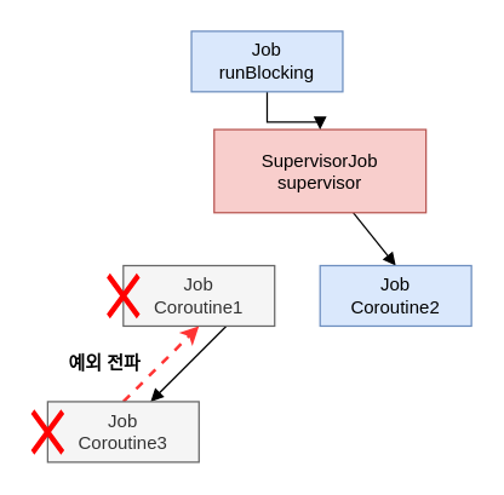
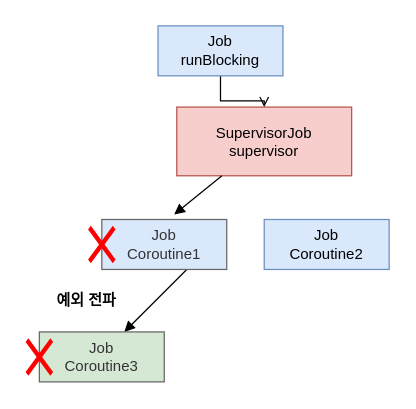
- <mxCell id="4" style="edgeStyle=orthogonalEdgeStyle;rounded=0;orthogonalLoop=1;jettySize=auto;html=1;entryX=0.5;entryY=0;entryDx=0;entryDy=0;endArrow=block;endFill=1;" parent="1" source="5" target="3" edge="1"><mxGeometry relative="1" as="geometry" /></mxCell>
+ <mxCell id="4" style="edgeStyle=orthogonalEdgeStyle;rounded=0;orthogonalLoop=1;jettySize=auto;html=1;entryX=0.5;entryY=0;entryDx=0;entryDy=0;endArrow=open;endFill=1;" parent="1" source="5" target="3" edge="1"><mxGeometry relative="1" as="geometry" /></mxCell>
+ <mxCell id="11" style="rounded=0;orthogonalLoop=1;jettySize=auto;html=1;entryX=0.58;entryY=-0.1;entryDx=0;entryDy=0;entryPerimeter=0;endArrow=block;endFill=1;" parent="1" source="3" target="7" edge="1"><mxGeometry relative="1" as="geometry" /></mxCell>
- <mxCell id="2" style="rounded=0;orthogonalLoop=1;jettySize=auto;html=1;entryX=0.5;entryY=0;entryDx=0;entryDy=0;endArrow=block;endFill=1;" parent="1" source="3" target="8" edge="1"><mxGeometry relative="1" as="geometry" /></mxCell>
- <mxCell id="7" value="Job&lt;div&gt;Coroutine1&lt;/div&gt;" style="rounded=0;whiteSpace=wrap;html=1;fillColor=#f5f5f5;fontColor=#333333;strokeColor=#666666;" parent="1" vertex="1"><mxGeometry x="81" y="175" width="100" height="40" as="geometry" /></mxCell>
+ <mxCell id="7" value="Job&lt;div&gt;Coroutine1&lt;/div&gt;" style="rounded=0;whiteSpace=wrap;html=1;fillColor=#dae8fc;fontColor=#333333;strokeColor=#666666;" parent="1" vertex="1"><mxGeometry x="81" y="175" width="100" height="40" as="geometry" /></mxCell>
- <mxCell id="9" style="rounded=0;orthogonalLoop=1;jettySize=auto;html=1;entryX=0.5;entryY=1;entryDx=0;entryDy=0;exitX=0.5;exitY=0;exitDx=0;exitDy=0;dashed=1;strokeColor=#FF3333;strokeWidth=2;" parent="1" source="10" target="7" edge="1"><mxGeometry relative="1" as="geometry" /></mxCell>
- <mxCell id="10" value="Job&lt;div&gt;Coroutine3&lt;/div&gt;" style="rounded=0;whiteSpace=wrap;html=1;fillColor=#f5f5f5;fontColor=#333333;strokeColor=#666666;" parent="1" vertex="1"><mxGeometry x="31" y="265" width="100" height="40" as="geometry" /></mxCell>
+ <mxCell id="10" value="Job&lt;div&gt;Coroutine3&lt;/div&gt;" style="rounded=0;whiteSpace=wrap;html=1;fillColor=#d5e8d4;fontColor=#333333;strokeColor=#666666;" parent="1" vertex="1"><mxGeometry x="31" y="265" width="100" height="40" as="geometry" /></mxCell>
